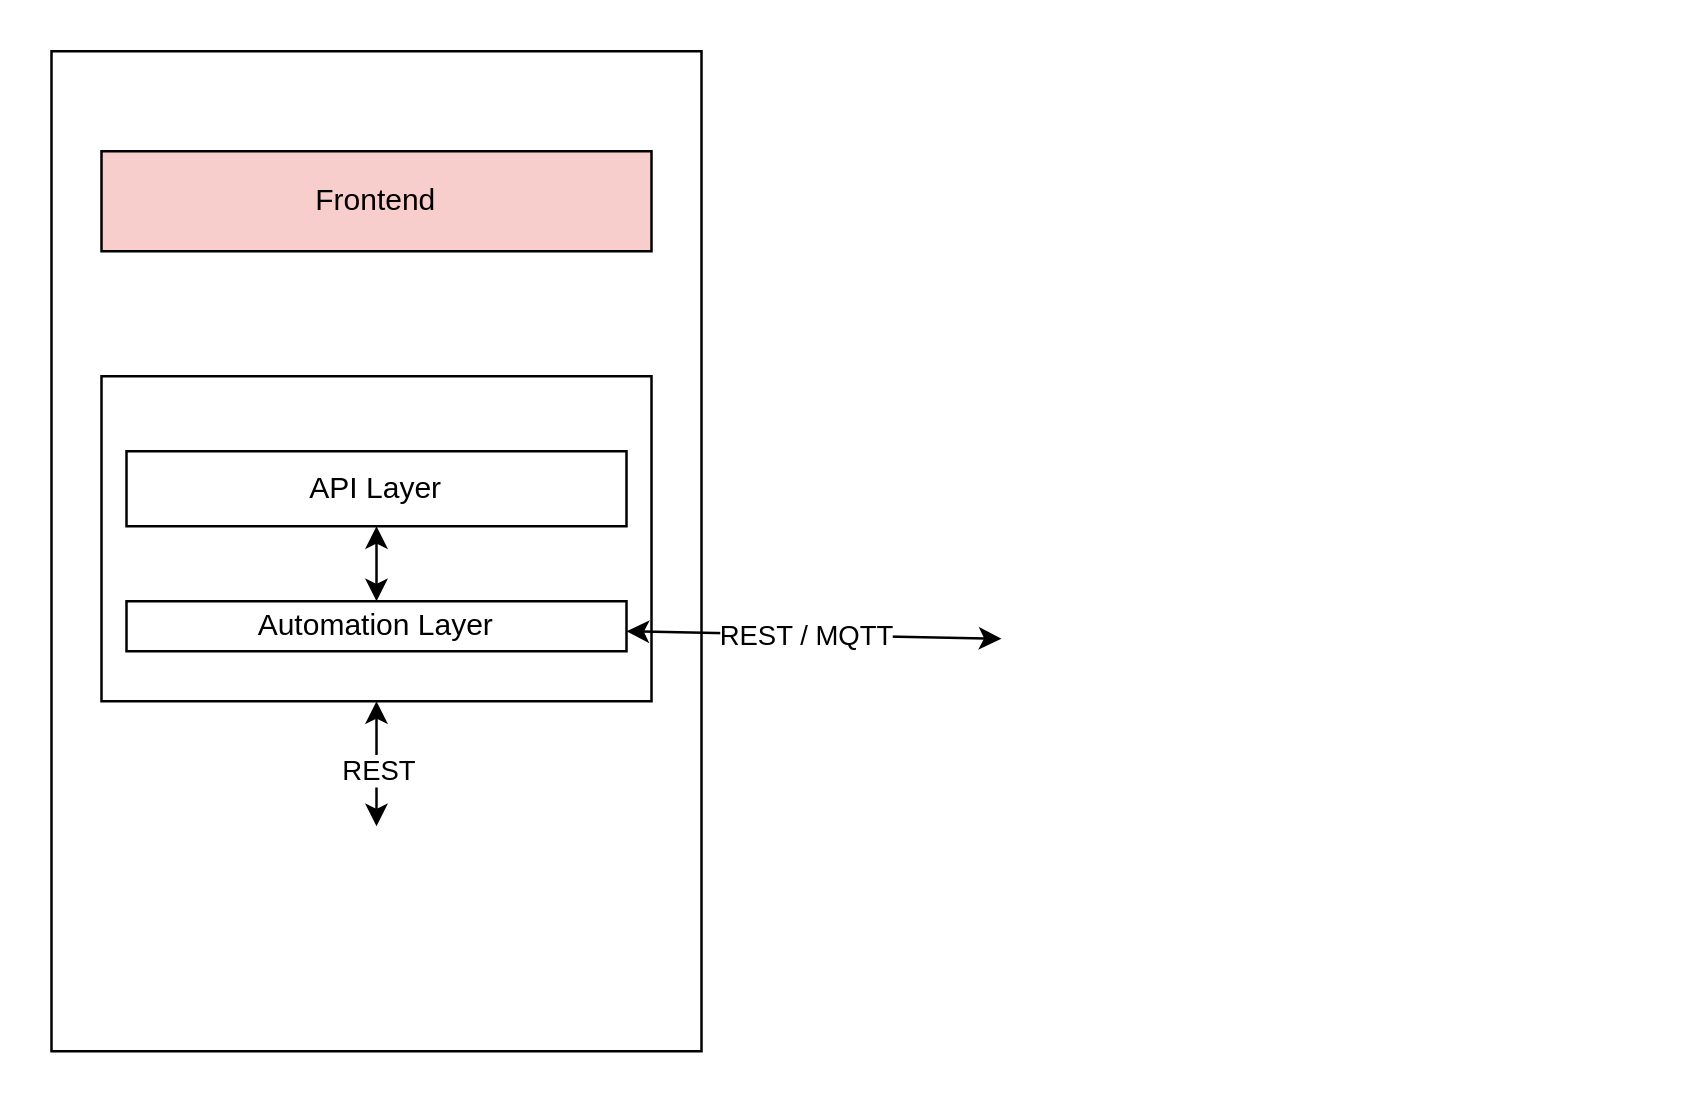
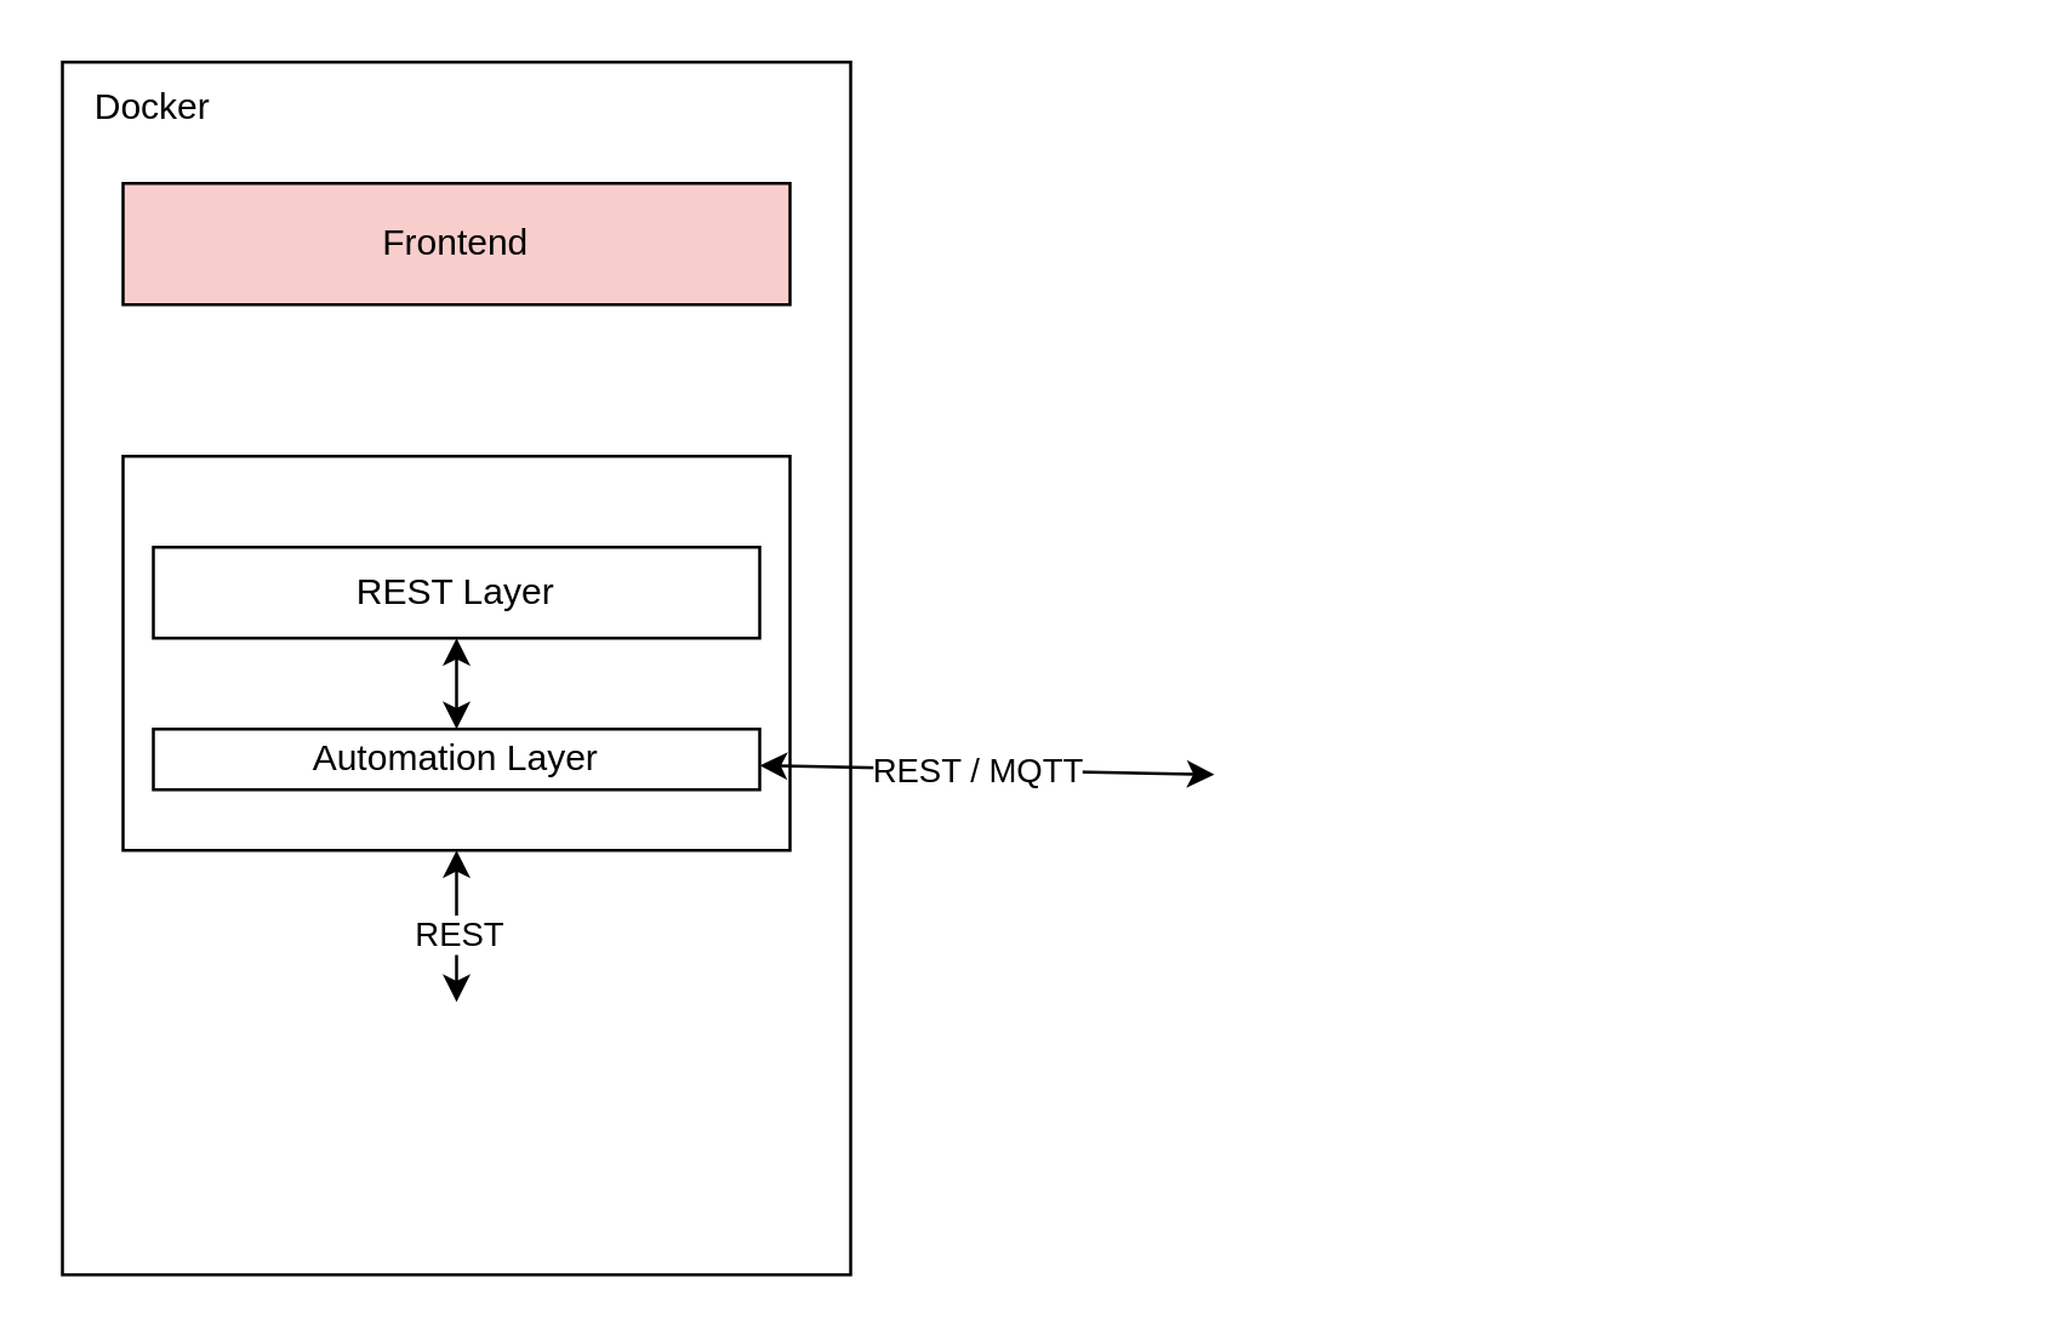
+ <mxCell id="4" value="Docker" style="text;html=1;strokeColor=none;fillColor=none;align=center;verticalAlign=middle;whiteSpace=wrap;rounded=0;" parent="1" vertex="1"><mxGeometry x="20" y="20" width="60" height="30" as="geometry" /></mxCell>
- <mxCell id="11" value="API Layer" style="rounded=0;whiteSpace=wrap;html=1;fillColor=none;" parent="9" vertex="1"><mxGeometry x="10" y="30" width="200" height="30" as="geometry" /></mxCell>
+ <mxCell id="11" value="REST Layer" style="rounded=0;whiteSpace=wrap;html=1;fillColor=none;" parent="9" vertex="1"><mxGeometry x="10" y="30" width="200" height="30" as="geometry" /></mxCell>
